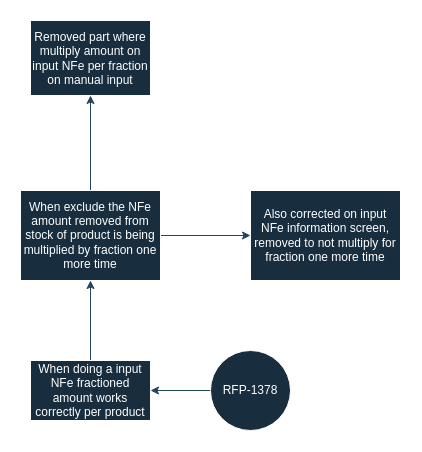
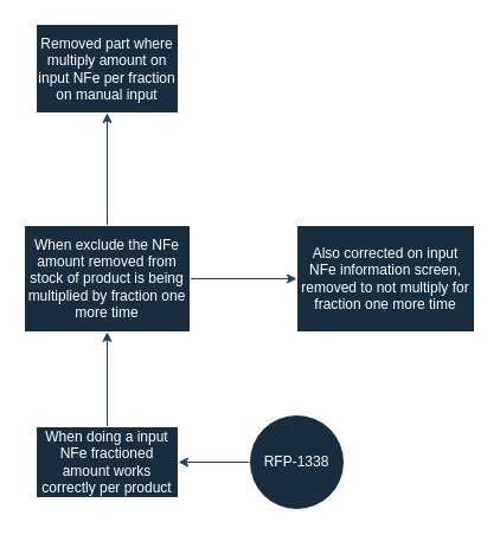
- <mxCell id="3" value="RFP-1378" style="ellipse;whiteSpace=wrap;html=1;aspect=fixed;labelBackgroundColor=none;fillColor=#182E3E;strokeColor=#FFFFFF;fontColor=#FFFFFF;" vertex="1" parent="1"><mxGeometry x="210" y="350" width="80" height="80" as="geometry" /></mxCell>
+ <mxCell id="3" value="RFP-1338" style="ellipse;whiteSpace=wrap;html=1;aspect=fixed;labelBackgroundColor=none;fillColor=#182E3E;strokeColor=#FFFFFF;fontColor=#FFFFFF;" vertex="1" parent="1"><mxGeometry x="210" y="350" width="80" height="80" as="geometry" /></mxCell>
